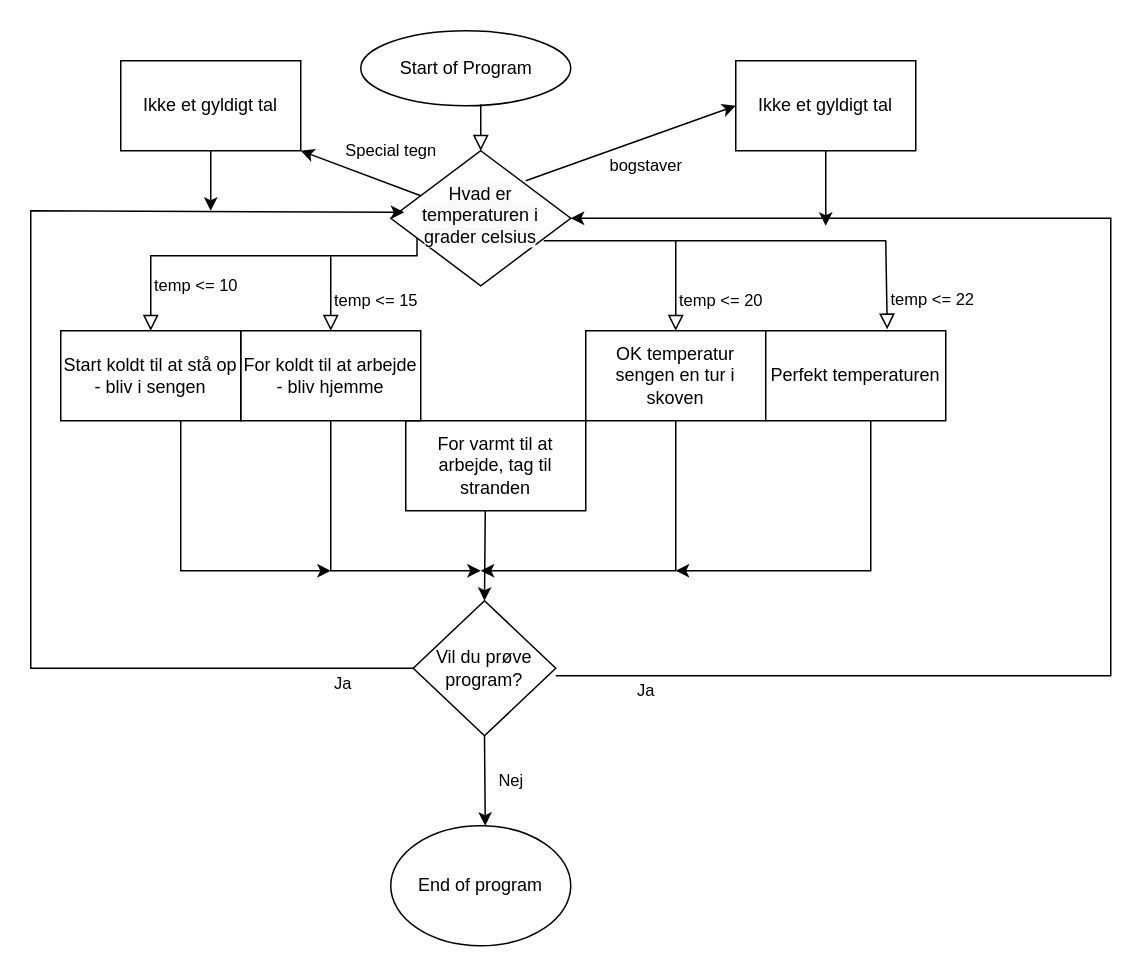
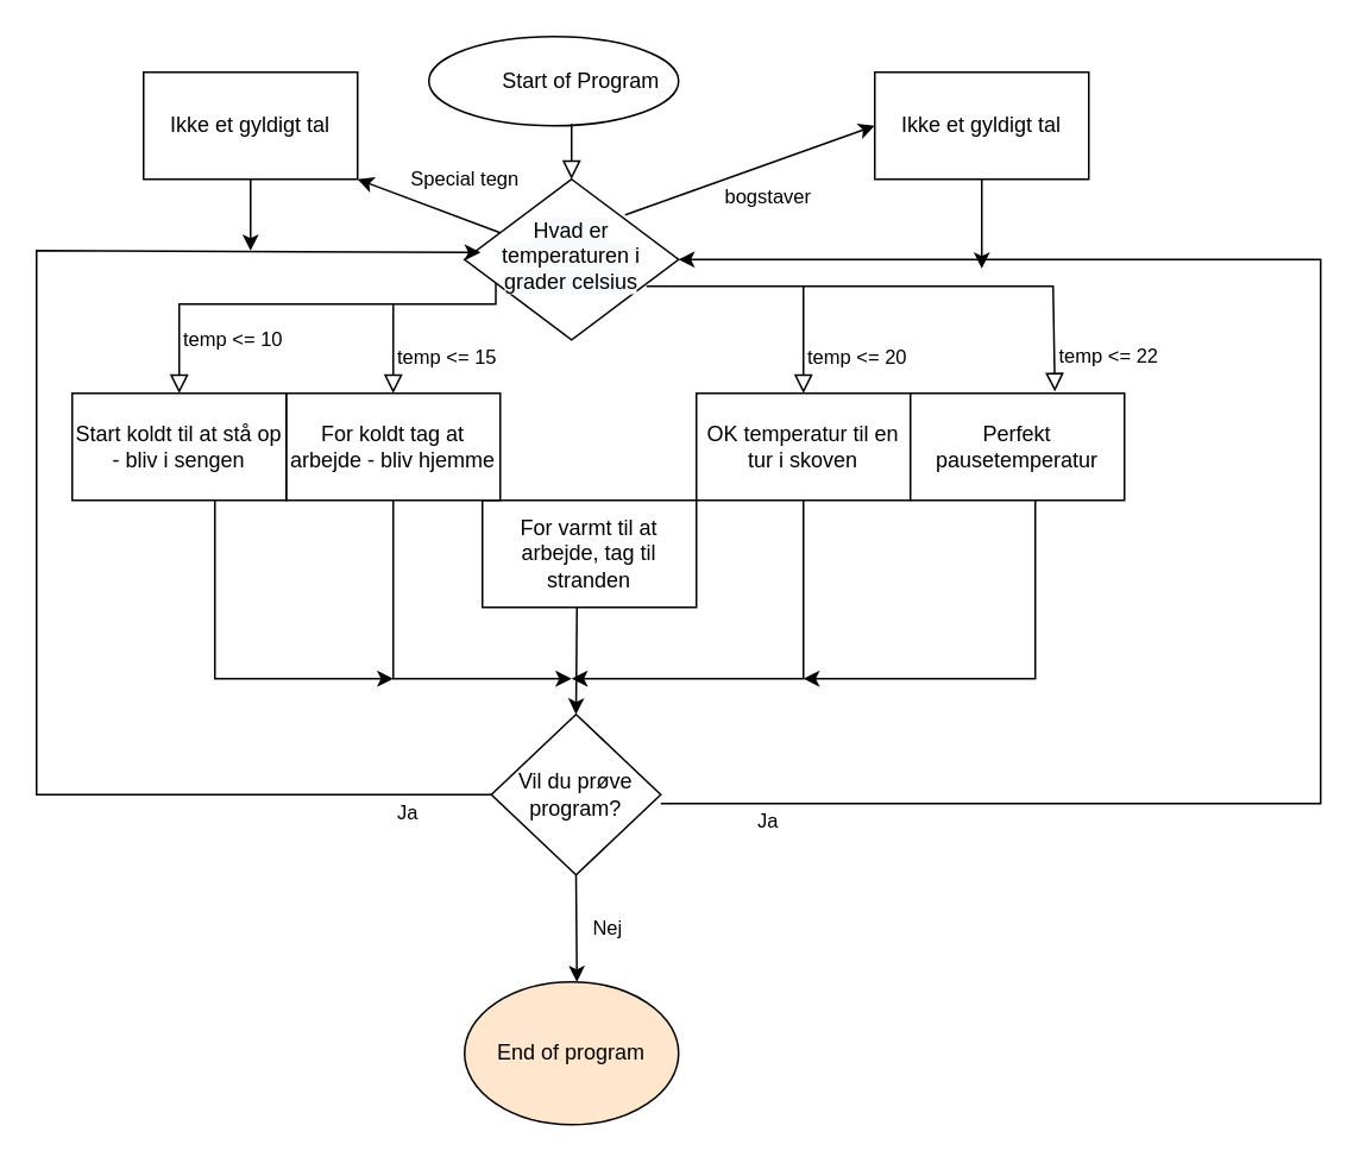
- <mxCell id="4" value="Start of Program" style="text;html=1;resizable=0;autosize=1;align=center;verticalAlign=middle;points=[];fillColor=none;strokeColor=none;rounded=0;" vertex="1" parent="1"><mxGeometry x="260" y="35" width="100" height="20" as="geometry" /></mxCell>
+ <mxCell id="4" value="Start of Program" style="text;html=1;resizable=0;autosize=1;align=center;verticalAlign=middle;points=[];fillColor=none;strokeColor=none;rounded=0;" vertex="1" parent="1"><mxGeometry x="275" y="35" width="100" height="20" as="geometry" /></mxCell>
- <mxCell id="12" value="For koldt til at arbejde - bliv hjemme" style="rounded=0;whiteSpace=wrap;html=1;" vertex="1" parent="1"><mxGeometry x="160" y="220" width="120" height="60" as="geometry" /></mxCell>
+ <mxCell id="12" value="For koldt tag at arbejde - bliv hjemme" style="rounded=0;whiteSpace=wrap;html=1;" vertex="1" parent="1"><mxGeometry x="160" y="220" width="120" height="60" as="geometry" /></mxCell>
- <mxCell id="14" value="OK temperatur sengen en tur i skoven" style="rounded=0;whiteSpace=wrap;html=1;" vertex="1" parent="1"><mxGeometry x="390" y="220" width="120" height="60" as="geometry" /></mxCell>
+ <mxCell id="14" value="OK temperatur til en tur i skoven" style="rounded=0;whiteSpace=wrap;html=1;" vertex="1" parent="1"><mxGeometry x="390" y="220" width="120" height="60" as="geometry" /></mxCell>
- <mxCell id="15" value="Perfekt temperaturen" style="rounded=0;whiteSpace=wrap;html=1;" vertex="1" parent="1"><mxGeometry x="510" y="220" width="120" height="60" as="geometry" /></mxCell>
+ <mxCell id="15" value="Perfekt pausetemperatur" style="rounded=0;whiteSpace=wrap;html=1;" vertex="1" parent="1"><mxGeometry x="510" y="220" width="120" height="60" as="geometry" /></mxCell>
- <mxCell id="24" value="End of program" style="ellipse;whiteSpace=wrap;html=1;" vertex="1" parent="1"><mxGeometry x="260" y="550" width="120" height="80" as="geometry" /></mxCell>
+ <mxCell id="24" value="End of program" style="ellipse;whiteSpace=wrap;html=1;fillColor=#ffe6cc;" vertex="1" parent="1"><mxGeometry x="260" y="550" width="120" height="80" as="geometry" /></mxCell>
